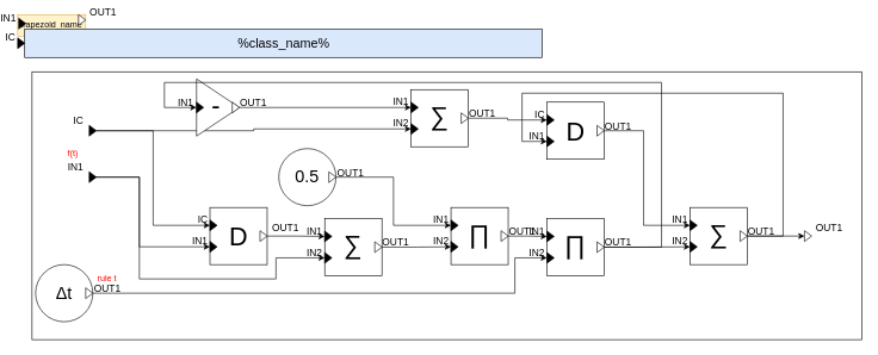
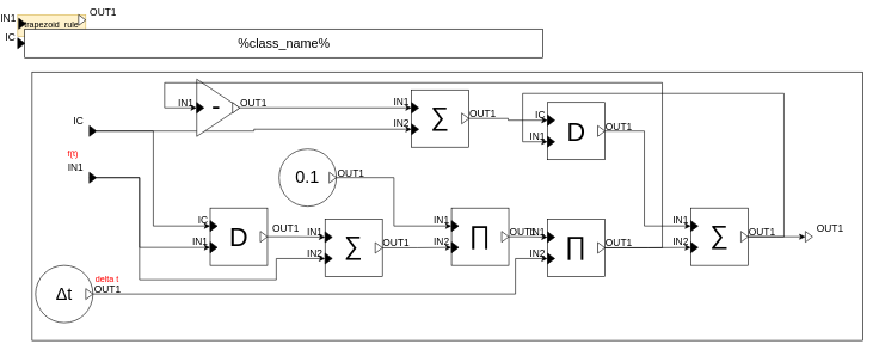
- <mxCell id="2" value="trapezoid_name" style="rounded=0;whiteSpace=wrap;html=1;fillColor=#fff2cc;strokeColor=#d6b656;container=0;connectable=0;allowArrows=0;treeFolding=0;moveCells=0;treeMoving=0;comic=0;rotatable=0;expand=1;autosize=1;resizeWidth=1;resizeHeight=1;metaEdit=1;" vertex="1" parent="1"><mxGeometry x="20" y="20" width="95" height="30" as="geometry"><mxRectangle x="40" y="400" width="50" height="40" as="alternateBounds" /></mxGeometry></mxCell>
+ <mxCell id="2" value="trapezoid_rule" style="rounded=0;whiteSpace=wrap;html=1;fillColor=#fff2cc;strokeColor=#d6b656;container=0;connectable=0;allowArrows=0;treeFolding=0;moveCells=0;treeMoving=0;comic=0;rotatable=0;expand=1;autosize=1;resizeWidth=1;resizeHeight=1;metaEdit=1;" vertex="1" parent="1"><mxGeometry x="20" y="20" width="95" height="30" as="geometry"><mxRectangle x="40" y="400" width="50" height="40" as="alternateBounds" /></mxGeometry></mxCell>
- <mxCell id="3" value="%class_name%" style="rounded=0;whiteSpace=wrap;html=1;fillColor=#dae8fc;fontSize=18;connectable=0;allowArrows=0;rotatable=0;cloneable=0;deletable=0;" vertex="1" parent="2"><mxGeometry x="9.78" y="20" width="723.687" height="40" as="geometry" /></mxCell>
+ <mxCell id="3" value="%class_name%" style="rounded=0;whiteSpace=wrap;html=1;fillColor=#ffffff;fontSize=18;connectable=0;allowArrows=0;rotatable=0;cloneable=0;deletable=0;" vertex="1" parent="2"><mxGeometry x="9.78" y="20" width="723.687" height="40" as="geometry" /></mxCell>
- <mxCell id="35" value="0.5" style="ellipse;whiteSpace=wrap;html=1;comic=0;fillColor=#ffffff;fontSize=24;align=center;allowArrows=0;connectable=0;container=1;collapsible=0;recursiveResize=1;direction=west;resizable=0;metaEdit=1;" vertex="1" parent="4"><mxGeometry x="344.94" y="107.5" width="80" height="80" as="geometry" /></mxCell>
+ <mxCell id="35" value="0.1" style="ellipse;whiteSpace=wrap;html=1;comic=0;fillColor=#ffffff;fontSize=24;align=center;allowArrows=0;connectable=0;container=1;collapsible=0;recursiveResize=1;direction=west;resizable=0;metaEdit=1;" vertex="1" parent="4"><mxGeometry x="344.94" y="107.5" width="80" height="80" as="geometry" /></mxCell>
- <mxCell id="16" value="rule t" style="text;html=1;align=center;verticalAlign=middle;whiteSpace=wrap;rounded=0;fontColor=#FF0000;" vertex="1" parent="4"><mxGeometry x="79.947" y="275" width="50.295" height="30" as="geometry" /></mxCell>
+ <mxCell id="16" value="delta t" style="text;html=1;align=center;verticalAlign=middle;whiteSpace=wrap;rounded=0;fontColor=#FF0000;" vertex="1" parent="4"><mxGeometry x="79.947" y="275" width="50.295" height="30" as="geometry" /></mxCell>
